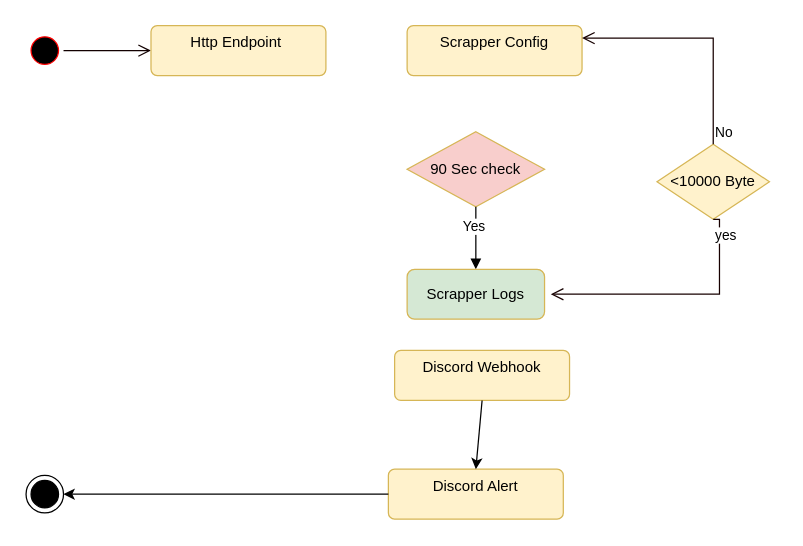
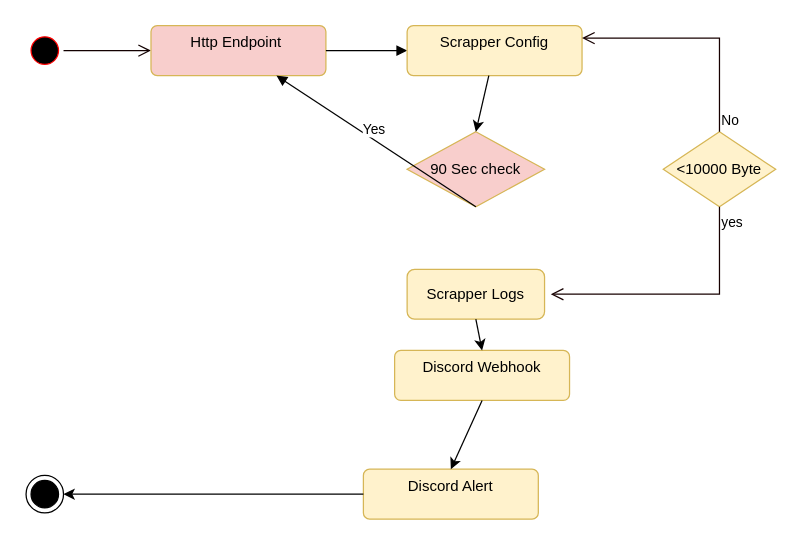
- <mxCell id="4" value="Http Endpoint&amp;nbsp;" style="html=1;align=center;verticalAlign=top;rounded=1;absoluteArcSize=1;arcSize=10;dashed=0;whiteSpace=wrap;fillColor=#fff2cc;strokeColor=#d6b656;" vertex="1" parent="1"><mxGeometry x="120" y="20" width="140" height="40" as="geometry" /></mxCell>
+ <mxCell id="4" value="Http Endpoint&amp;nbsp;" style="html=1;align=center;verticalAlign=top;rounded=1;absoluteArcSize=1;arcSize=10;dashed=0;whiteSpace=wrap;fillColor=#f8cecc;strokeColor=#d6b656;" vertex="1" parent="1"><mxGeometry x="120" y="20" width="140" height="40" as="geometry" /></mxCell>
+ <mxCell id="5" value="" style="html=1;verticalAlign=bottom;labelBackgroundColor=none;endArrow=block;endFill=1;rounded=0;exitX=1;exitY=0.5;exitDx=0;exitDy=0;" edge="1" parent="1" source="4" target="6"><mxGeometry width="160" relative="1" as="geometry"><mxPoint x="310" y="245" as="sourcePoint" /><mxPoint x="350" y="40" as="targetPoint" /></mxGeometry></mxCell>
+ <mxCell id="18" value="" style="endArrow=classic;html=1;rounded=0;entryX=0.5;entryY=0;entryDx=0;entryDy=0;" edge="1" parent="1" source="6" target="10"><mxGeometry width="50" height="50" relative="1" as="geometry"><mxPoint x="370" y="275" as="sourcePoint" /><mxPoint x="420" y="225" as="targetPoint" /></mxGeometry></mxCell>
- <mxCell id="7" value="&amp;lt;10000 Byte" style="rhombus;whiteSpace=wrap;html=1;fillColor=#fff2cc;strokeColor=#d6b656;" vertex="1" parent="1"><mxGeometry x="525" y="115" width="90" height="60" as="geometry" /></mxCell>
+ <mxCell id="7" value="&amp;lt;10000 Byte" style="rhombus;whiteSpace=wrap;html=1;fillColor=#fff2cc;strokeColor=#d6b656;" vertex="1" parent="1"><mxGeometry x="530" y="105" width="90" height="60" as="geometry" /></mxCell>
- <mxCell id="11" value="Yes&amp;nbsp;" style="html=1;verticalAlign=bottom;endArrow=block;curved=0;rounded=0;exitX=0.5;exitY=1;exitDx=0;exitDy=0;" edge="1" parent="1" source="10" target="17"><mxGeometry width="80" relative="1" as="geometry"><mxPoint x="350" y="245" as="sourcePoint" /><mxPoint x="340" y="295" as="targetPoint" /></mxGeometry></mxCell>
+ <mxCell id="11" value="Yes&amp;nbsp;" style="html=1;verticalAlign=bottom;endArrow=block;curved=0;rounded=0;exitX=0.5;exitY=1;exitDx=0;exitDy=0;" edge="1" parent="1" source="10" target="4"><mxGeometry width="80" relative="1" as="geometry"><mxPoint x="350" y="245" as="sourcePoint" /><mxPoint x="340" y="295" as="targetPoint" /></mxGeometry></mxCell>
- <mxCell id="17" value="Scrapper Logs" style="rounded=1;whiteSpace=wrap;html=1;fillColor=#d5e8d4;strokeColor=#d6b656;" vertex="1" parent="1"><mxGeometry x="325" y="215" width="110" height="40" as="geometry" /></mxCell>
+ <mxCell id="17" value="Scrapper Logs" style="rounded=1;whiteSpace=wrap;html=1;fillColor=#fff2cc;strokeColor=#d6b656;" vertex="1" parent="1"><mxGeometry x="325" y="215" width="110" height="40" as="geometry" /></mxCell>
+ <mxCell id="19" value="" style="endArrow=classic;html=1;rounded=0;exitX=0.5;exitY=1;exitDx=0;exitDy=0;entryX=0.5;entryY=0;entryDx=0;entryDy=0;" edge="1" parent="1" source="17" target="12"><mxGeometry width="50" height="50" relative="1" as="geometry"><mxPoint x="370" y="275" as="sourcePoint" /><mxPoint x="420" y="225" as="targetPoint" /></mxGeometry></mxCell>
- <mxCell id="14" value="Discord Alert" style="html=1;align=center;verticalAlign=top;rounded=1;absoluteArcSize=1;arcSize=10;dashed=0;whiteSpace=wrap;fillColor=#fff2cc;strokeColor=#d6b656;" vertex="1" parent="1"><mxGeometry x="310" y="375" width="140" height="40" as="geometry" /></mxCell>
+ <mxCell id="14" value="Discord Alert" style="html=1;align=center;verticalAlign=top;rounded=1;absoluteArcSize=1;arcSize=10;dashed=0;whiteSpace=wrap;fillColor=#fff2cc;strokeColor=#d6b656;" vertex="1" parent="1"><mxGeometry x="290" y="375" width="140" height="40" as="geometry" /></mxCell>
